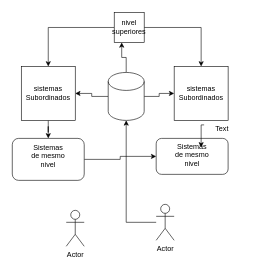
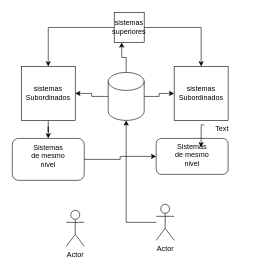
- <mxCell id="4" value="nivel superiores" style="whiteSpace=wrap;html=1;aspect=fixed;" vertex="1" parent="1"><mxGeometry x="190" y="20" width="50" height="50" as="geometry" /></mxCell>
+ <mxCell id="4" value="sistemas superiores" style="whiteSpace=wrap;html=1;aspect=fixed;" vertex="1" parent="1"><mxGeometry x="190" y="20" width="50" height="50" as="geometry" /></mxCell>
